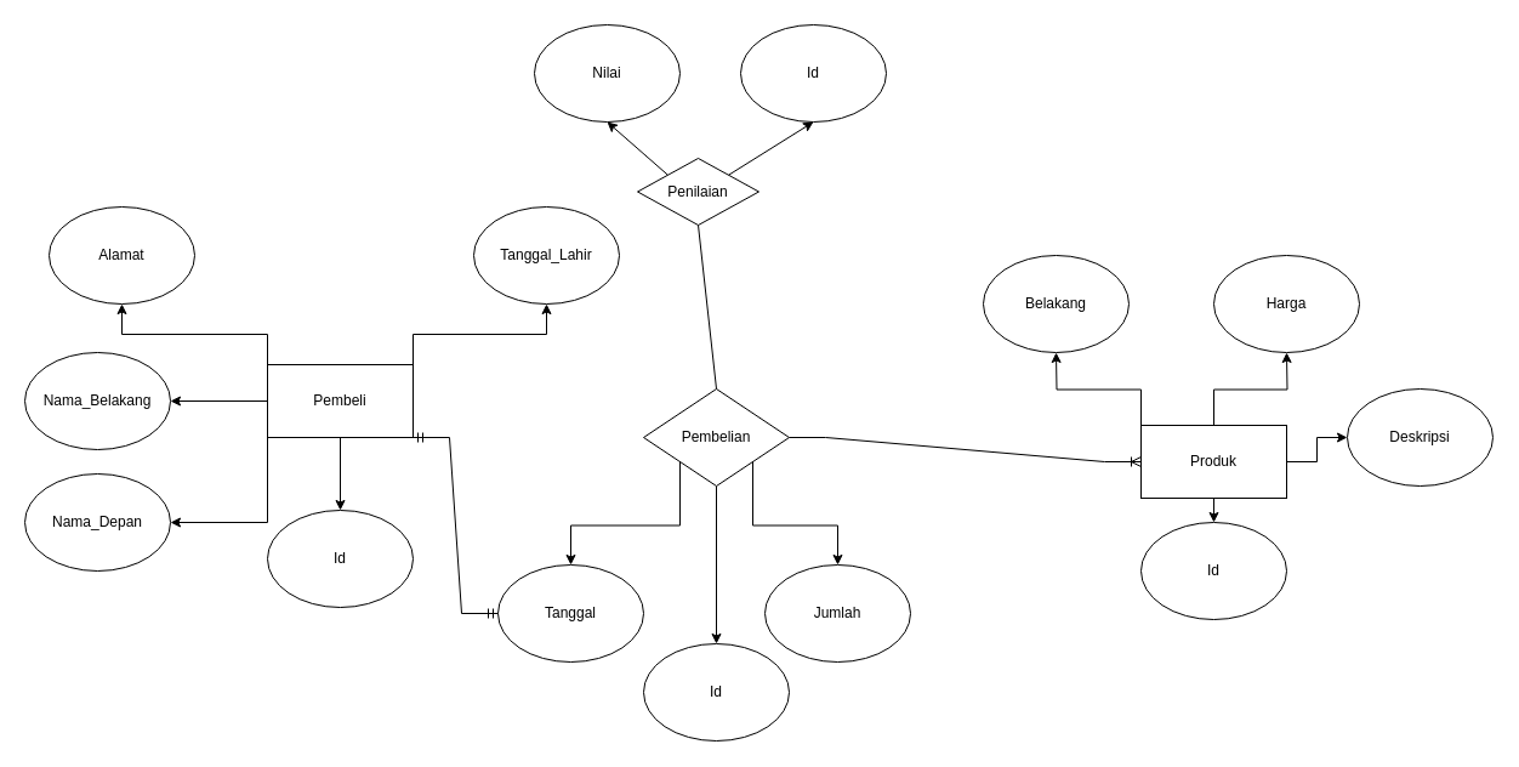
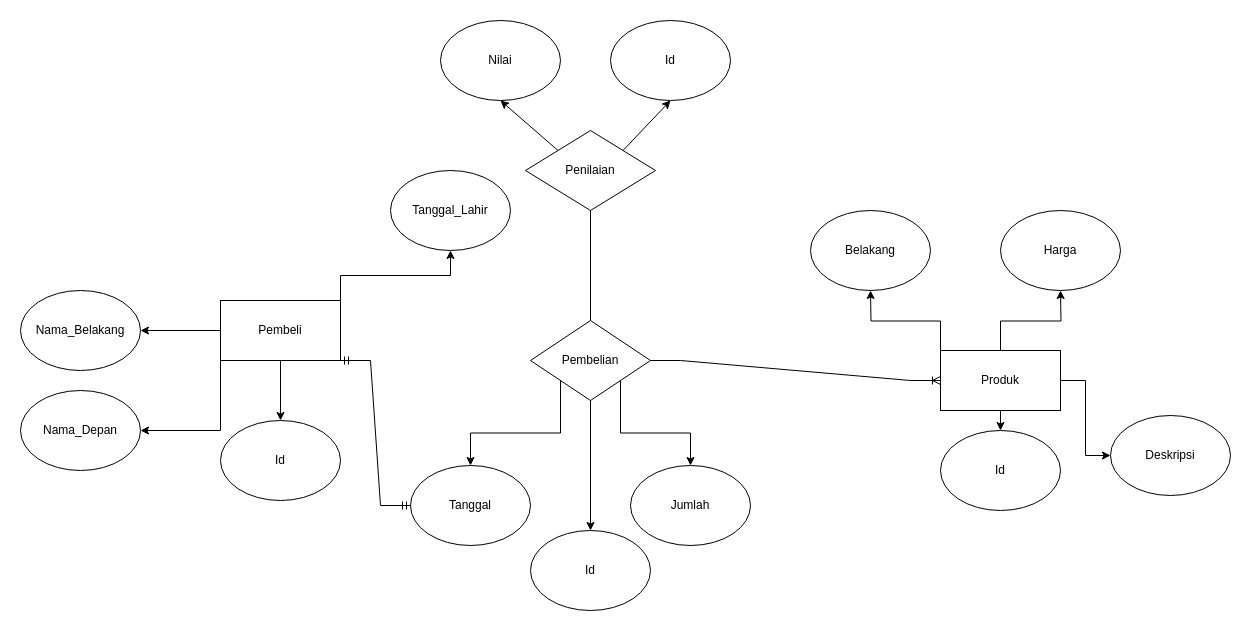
- <mxCell id="29" value="Penilaian" style="rhombus;whiteSpace=wrap;html=1;" vertex="1" parent="1"><mxGeometry x="525" y="130" width="100" height="55" as="geometry" /></mxCell>
+ <mxCell id="29" value="Penilaian" style="rhombus;whiteSpace=wrap;html=1;" vertex="1" parent="1"><mxGeometry x="525" y="130" width="130" height="80" as="geometry" /></mxCell>
- <mxCell id="21" value="Alamat" style="ellipse;whiteSpace=wrap;html=1;" vertex="1" parent="1"><mxGeometry y="170" width="120" height="80" as="geometry" x="40" /></mxCell>
- <mxCell id="4" style="edgeStyle=orthogonalEdgeStyle;rounded=0;orthogonalLoop=1;jettySize=auto;html=1;exitX=0;exitY=0;exitDx=0;exitDy=0;entryX=0.5;entryY=1;entryDx=0;entryDy=0;" edge="1" parent="1" source="7" target="21"><mxGeometry relative="1" as="geometry" /></mxCell>
- <mxCell id="19" value="Deskripsi" style="ellipse;whiteSpace=wrap;html=1;" vertex="1" parent="1"><mxGeometry x="1110" y="320" width="120" height="80" as="geometry" /></mxCell>
+ <mxCell id="19" value="Deskripsi" style="ellipse;whiteSpace=wrap;html=1;" vertex="1" parent="1"><mxGeometry x="1110" y="415" width="120" height="80" as="geometry" /></mxCell>
